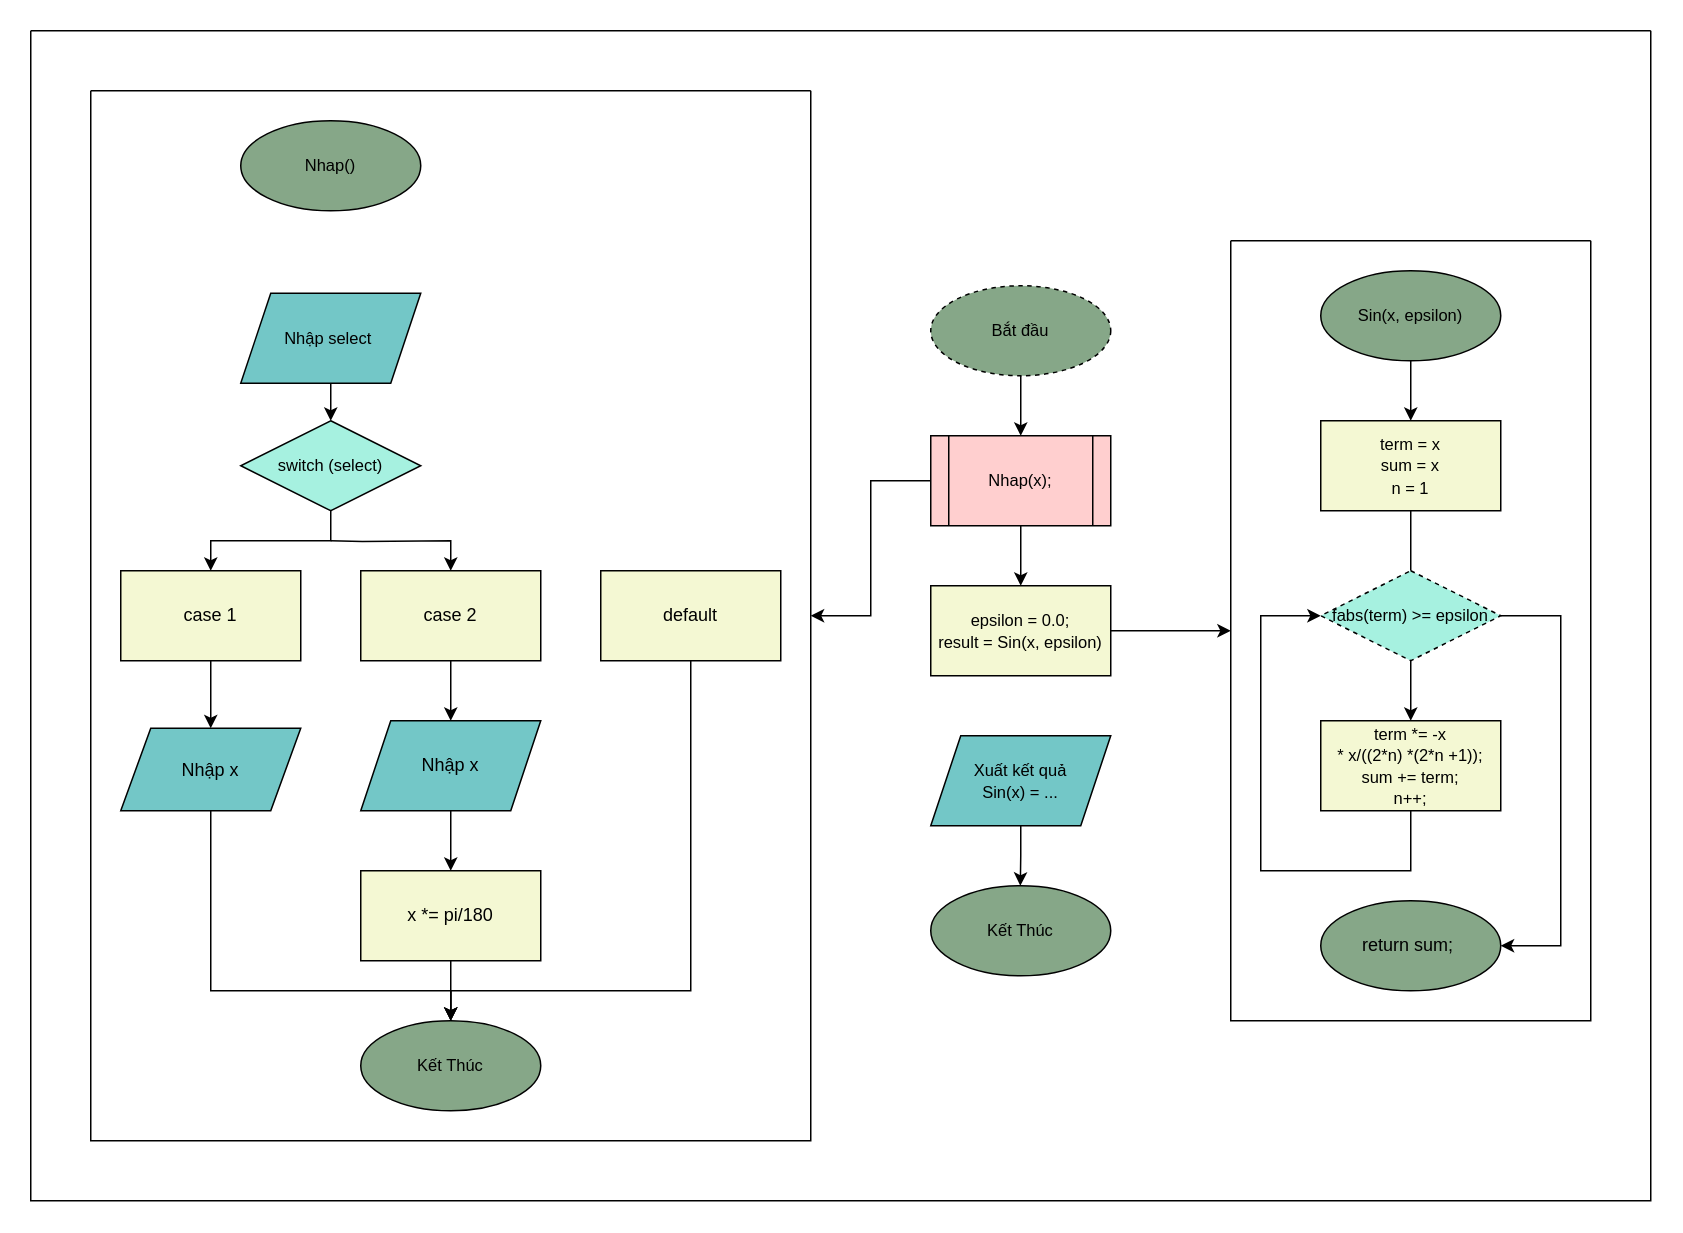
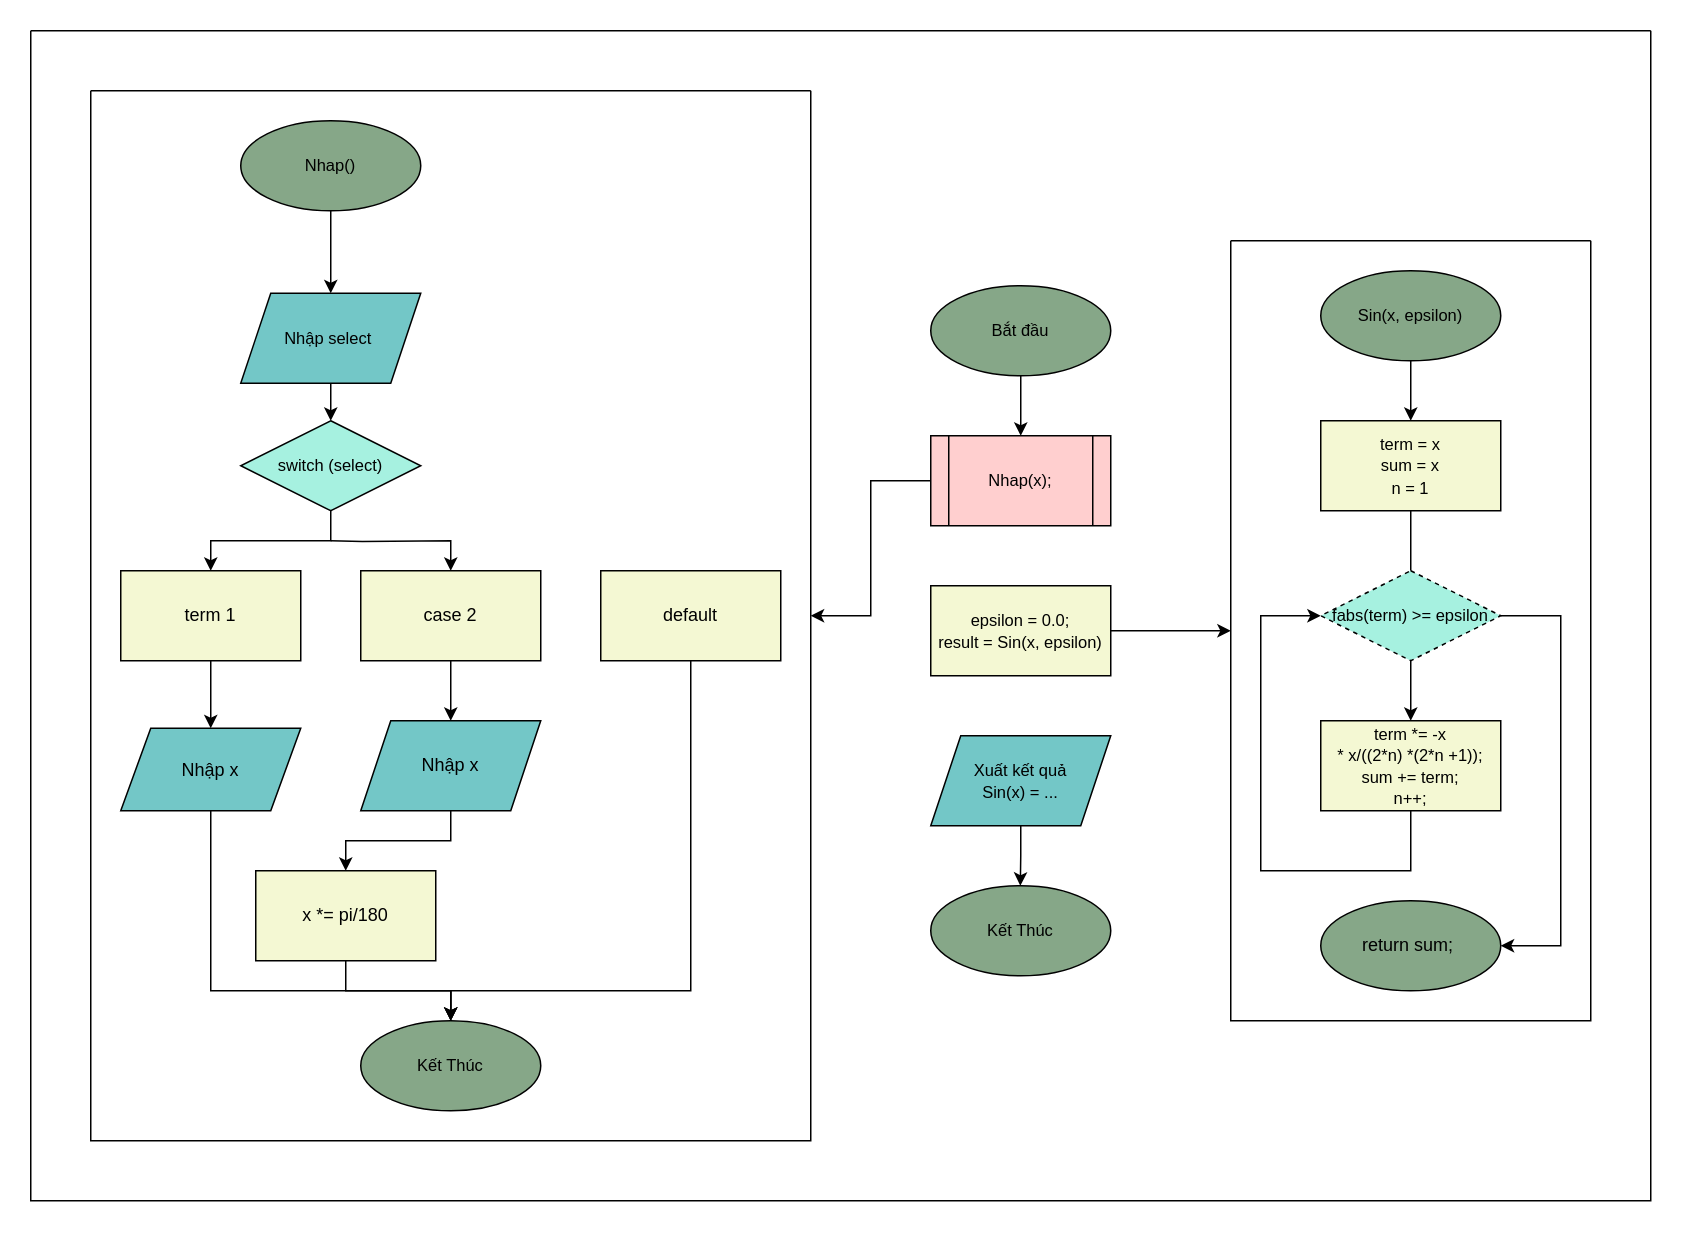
+ <mxCell id="3" style="edgeStyle=orthogonalEdgeStyle;rounded=0;orthogonalLoop=1;jettySize=auto;html=1;exitX=0.5;exitY=1;exitDx=0;exitDy=0;entryX=0.5;entryY=0;entryDx=0;entryDy=0;fontFamily=Helvetica;fontSize=12;fontColor=default;" parent="1" source="4" target="6" edge="1"><mxGeometry relative="1" as="geometry" /></mxCell>
- <mxCell id="27" value="&lt;font style=&quot;font-size: 11px;&quot;&gt;Bắt đầu&lt;/font&gt;" style="ellipse;whiteSpace=wrap;html=1;fillColor=light-dark(#86A788,#000000);dashed=1;" parent="25" vertex="1"><mxGeometry x="600" y="170" width="120" height="60" as="geometry" /></mxCell>
+ <mxCell id="27" value="&lt;font style=&quot;font-size: 11px;&quot;&gt;Bắt đầu&lt;/font&gt;" style="ellipse;whiteSpace=wrap;html=1;fillColor=light-dark(#86A788,#000000);" parent="25" vertex="1"><mxGeometry x="600" y="170" width="120" height="60" as="geometry" /></mxCell>
- <mxCell id="29" style="edgeStyle=orthogonalEdgeStyle;rounded=0;orthogonalLoop=1;jettySize=auto;html=1;exitX=0.5;exitY=1;exitDx=0;exitDy=0;fontFamily=Helvetica;fontSize=12;fontColor=default;" parent="25" source="30" target="31" edge="1"><mxGeometry relative="1" as="geometry" /></mxCell>
- <mxCell id="12" value="case 1" style="rounded=0;whiteSpace=wrap;html=1;strokeColor=default;align=center;verticalAlign=middle;fontFamily=Helvetica;fontSize=12;fontColor=default;fillColor=light-dark(#F4F8D3,var(--ge-dark-color, #121212));" parent="1" vertex="1"><mxGeometry x="80" y="380" width="120" height="60" as="geometry" /></mxCell>
+ <mxCell id="12" value="term 1" style="rounded=0;whiteSpace=wrap;html=1;strokeColor=default;align=center;verticalAlign=middle;fontFamily=Helvetica;fontSize=12;fontColor=default;fillColor=light-dark(#F4F8D3,var(--ge-dark-color, #121212));" parent="1" vertex="1"><mxGeometry x="80" y="380" width="120" height="60" as="geometry" /></mxCell>
- <mxCell id="20" value="x *= pi/180" style="whiteSpace=wrap;html=1;rounded=0;strokeColor=default;align=center;verticalAlign=middle;fontFamily=Helvetica;fontSize=12;fontColor=default;fillColor=light-dark(#F4F8D3,#000000);" parent="1" vertex="1"><mxGeometry x="240" y="580" width="120" height="60" as="geometry" /></mxCell>
+ <mxCell id="20" value="x *= pi/180" style="whiteSpace=wrap;html=1;rounded=0;strokeColor=default;align=center;verticalAlign=middle;fontFamily=Helvetica;fontSize=12;fontColor=default;fillColor=light-dark(#F4F8D3,#000000);" parent="1" vertex="1"><mxGeometry x="170" y="580" width="120" height="60" as="geometry" /></mxCell>
